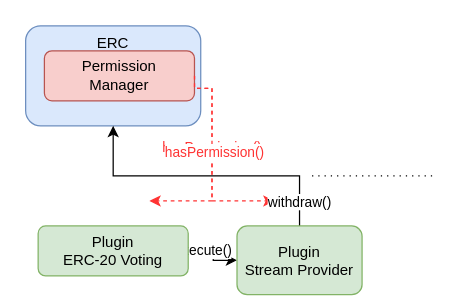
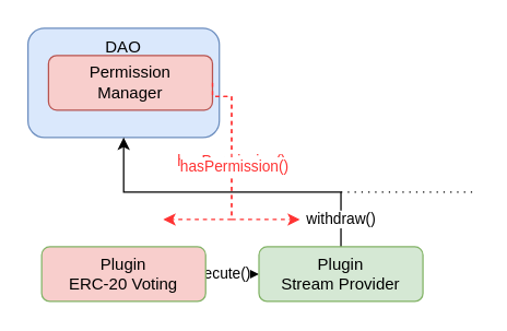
- <mxCell id="2" value="ERC" style="rounded=1;whiteSpace=wrap;html=1;verticalAlign=top;fillColor=#dae8fc;strokeColor=#6c8ebf;" parent="1" vertex="1"><mxGeometry x="20" y="20" width="140" height="80" as="geometry" /></mxCell>
+ <mxCell id="2" value="DAO" style="rounded=1;whiteSpace=wrap;html=1;verticalAlign=top;fillColor=#dae8fc;strokeColor=#6c8ebf;" parent="1" vertex="1"><mxGeometry x="20" y="20" width="140" height="80" as="geometry" /></mxCell>
- <mxCell id="6" value="Plugin&lt;br&gt;ERC-20 Voting" style="rounded=1;whiteSpace=wrap;html=1;fillColor=#d5e8d4;strokeColor=#82b366;" parent="1" vertex="1"><mxGeometry x="30" y="180" width="120" height="40" as="geometry" /></mxCell>
+ <mxCell id="6" value="Plugin&lt;br&gt;ERC-20 Voting" style="rounded=1;whiteSpace=wrap;html=1;fillColor=#f8cecc;strokeColor=#82b366;" parent="1" vertex="1"><mxGeometry x="30" y="180" width="120" height="40" as="geometry" /></mxCell>
- <mxCell id="9" value="Plugin&lt;br&gt;Stream Provider" style="rounded=1;whiteSpace=wrap;html=1;fillColor=#d5e8d4;strokeColor=#82b366;" parent="1" vertex="1"><mxGeometry x="189" y="180" width="100" height="55" as="geometry" /></mxCell>
+ <mxCell id="9" value="Plugin&lt;br&gt;Stream Provider" style="rounded=1;whiteSpace=wrap;html=1;fillColor=#d5e8d4;strokeColor=#82b366;" parent="1" vertex="1"><mxGeometry x="189" y="180" width="120" height="40" as="geometry" /></mxCell>
